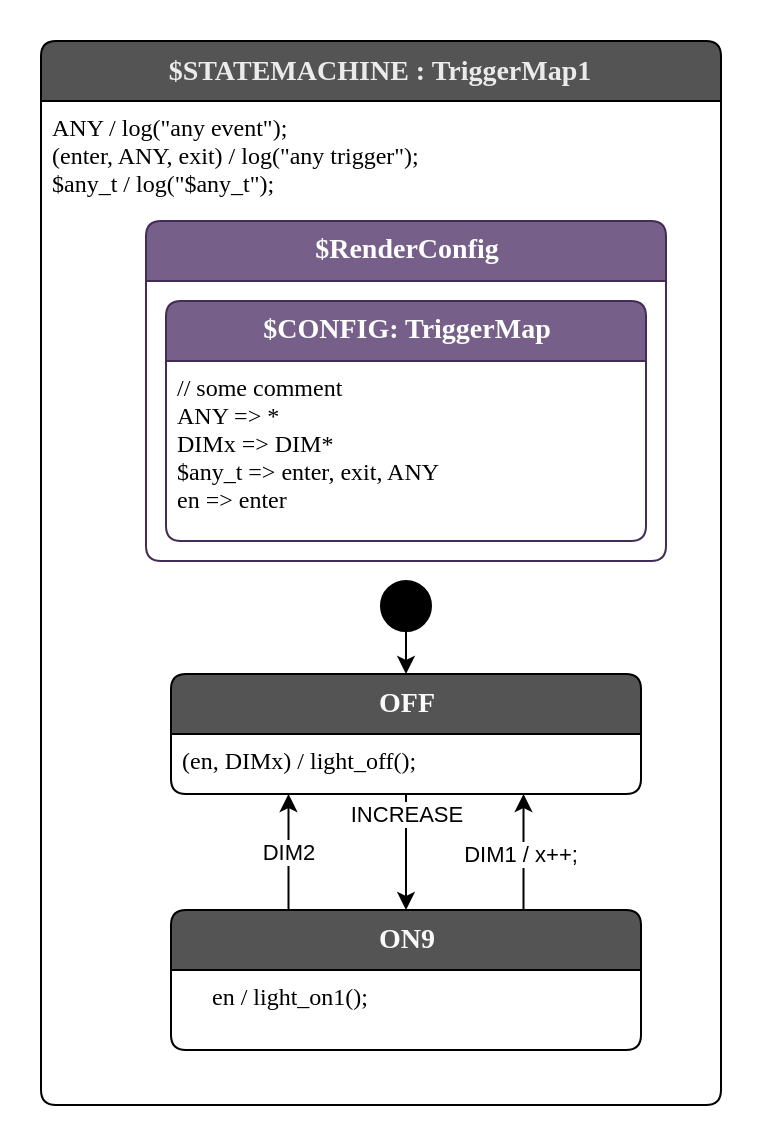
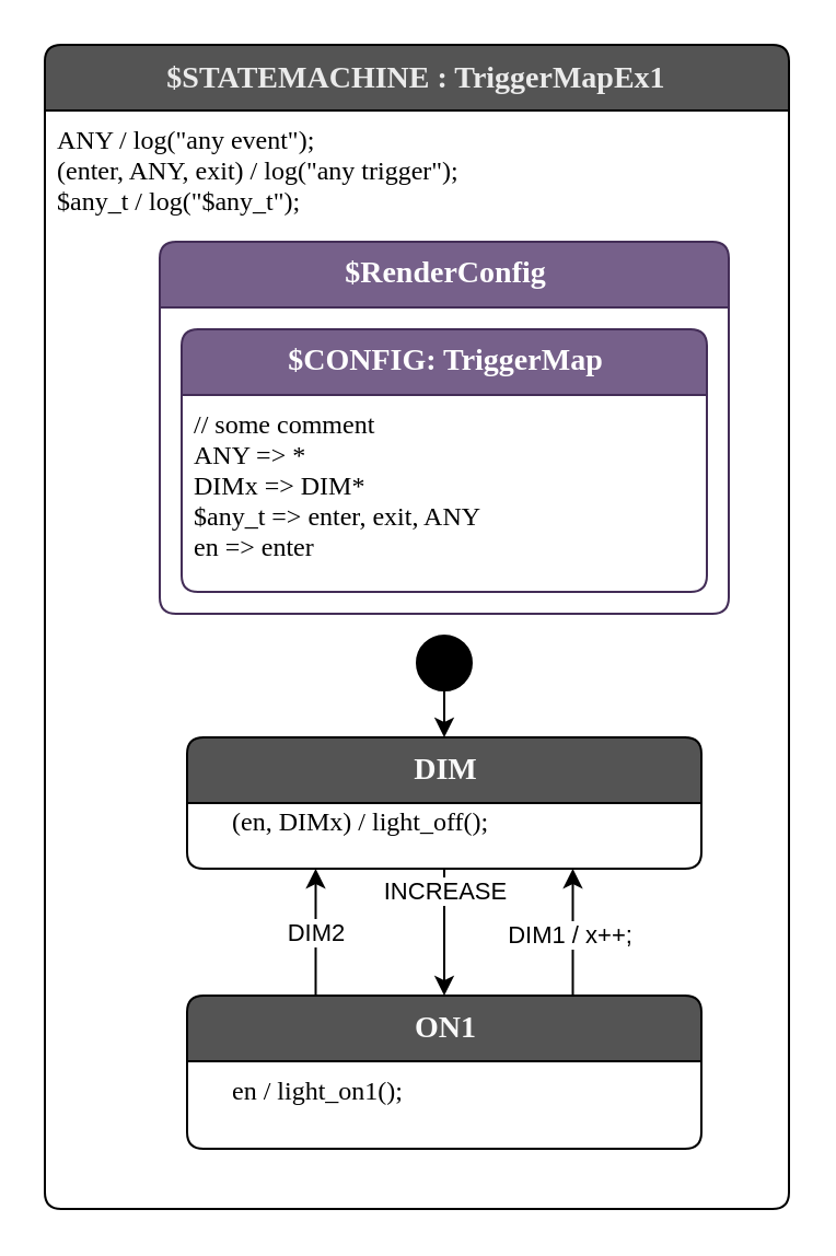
- <mxCell id="2" value="$STATEMACHINE : TriggerMap1" style="shape=swimlane;rotatable=0;align=center;verticalAlign=top;fontFamily=Lucida Console;startSize=30;fontSize=14;fontStyle=1;swimlaneFillColor=default;rounded=1;arcSize=15;absoluteArcSize=1;fillColor=#545454;fontColor=#EBEBEB;" parent="1" vertex="1"><mxGeometry x="20" y="20" width="340" height="532" as="geometry" /></mxCell>
+ <mxCell id="2" value="$STATEMACHINE : TriggerMapEx1" style="shape=swimlane;rotatable=0;align=center;verticalAlign=top;fontFamily=Lucida Console;startSize=30;fontSize=14;fontStyle=1;swimlaneFillColor=default;rounded=1;arcSize=15;absoluteArcSize=1;fillColor=#545454;fontColor=#EBEBEB;" parent="1" vertex="1"><mxGeometry x="20" y="20" width="340" height="532" as="geometry" /></mxCell>
- <mxCell id="5" value="OFF" style="shape=swimlane;rotatable=0;align=center;verticalAlign=top;fontFamily=Lucida Console;startSize=30;fontSize=14;fontStyle=1;swimlaneFillColor=default;html=1;rounded=1;arcSize=15;absoluteArcSize=1;fillColor=#545454;fontColor=#FAFAFA;" parent="2" vertex="1"><mxGeometry x="65" y="316.5" width="235" height="60" as="geometry" /></mxCell>
+ <mxCell id="5" value="DIM" style="shape=swimlane;rotatable=0;align=center;verticalAlign=top;fontFamily=Lucida Console;startSize=30;fontSize=14;fontStyle=1;swimlaneFillColor=default;html=1;rounded=1;arcSize=15;absoluteArcSize=1;fillColor=#545454;fontColor=#FAFAFA;" parent="2" vertex="1"><mxGeometry x="65" y="316.5" width="235" height="60" as="geometry" /></mxCell>
- <mxCell id="6" value="(en, DIMx) / light_off();" style="fontFamily=Lucida Console;align=left;verticalAlign=top;fillColor=none;gradientColor=none;strokeColor=none;rounded=0;spacingLeft=4;resizable=0;movable=0;deletable=0;rotatable=0;autosize=1;" parent="5" vertex="1" connectable="0"><mxGeometry y="30" width="210" height="30" as="geometry" /></mxCell>
+ <mxCell id="6" value="(en, DIMx) / light_off();" style="fontFamily=Lucida Console;align=left;verticalAlign=top;fillColor=none;gradientColor=none;strokeColor=none;rounded=0;spacingLeft=4;resizable=0;movable=0;deletable=0;rotatable=0;autosize=1;" parent="5" vertex="1" connectable="0"><mxGeometry x="15" y="25" width="210" height="30" as="geometry" /></mxCell>
- <mxCell id="11" value="ON9" style="shape=swimlane;rotatable=0;align=center;verticalAlign=top;fontFamily=Lucida Console;startSize=30;fontSize=14;fontStyle=1;swimlaneFillColor=default;html=1;rounded=1;arcSize=15;absoluteArcSize=1;fillColor=#545454;fontColor=#FAFAFA;" parent="2" vertex="1"><mxGeometry x="65" y="434.5" width="235" height="70" as="geometry" /></mxCell>
+ <mxCell id="11" value="ON1" style="shape=swimlane;rotatable=0;align=center;verticalAlign=top;fontFamily=Lucida Console;startSize=30;fontSize=14;fontStyle=1;swimlaneFillColor=default;html=1;rounded=1;arcSize=15;absoluteArcSize=1;fillColor=#545454;fontColor=#FAFAFA;" parent="2" vertex="1"><mxGeometry x="65" y="434.5" width="235" height="70" as="geometry" /></mxCell>
